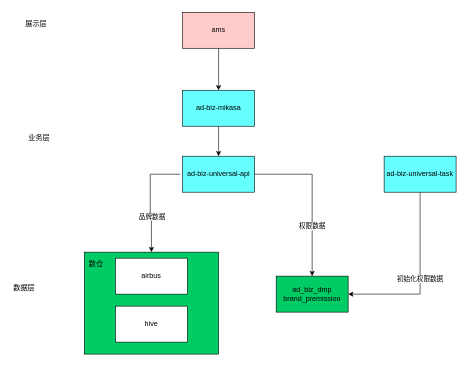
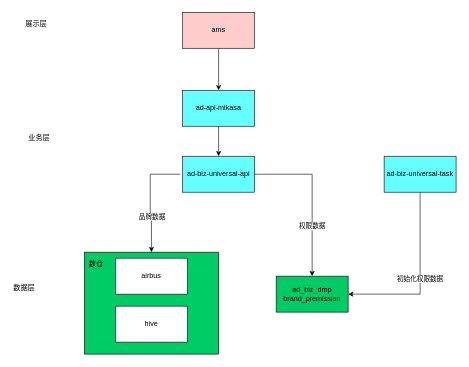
- <mxCell id="11" value="ad-biz-mikasa" style="rounded=0;whiteSpace=wrap;html=1;fillColor=#66FFFF;" vertex="1" parent="1"><mxGeometry x="304" y="150" width="120" height="60" as="geometry" /></mxCell>
+ <mxCell id="11" value="ad-api-mikasa" style="rounded=0;whiteSpace=wrap;html=1;fillColor=#66FFFF;" vertex="1" parent="1"><mxGeometry x="304" y="150" width="120" height="60" as="geometry" /></mxCell>
